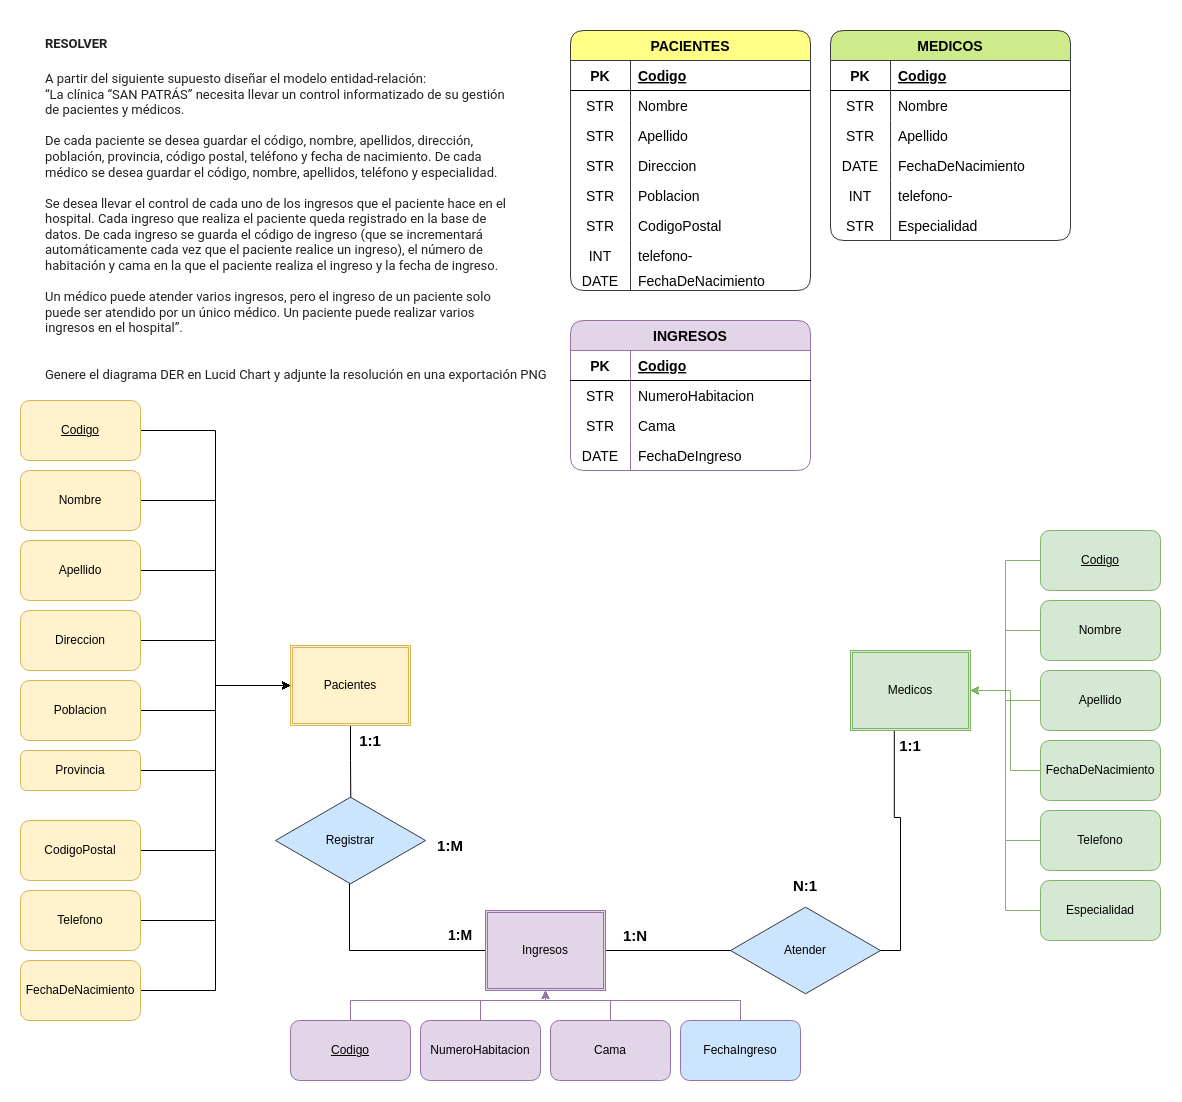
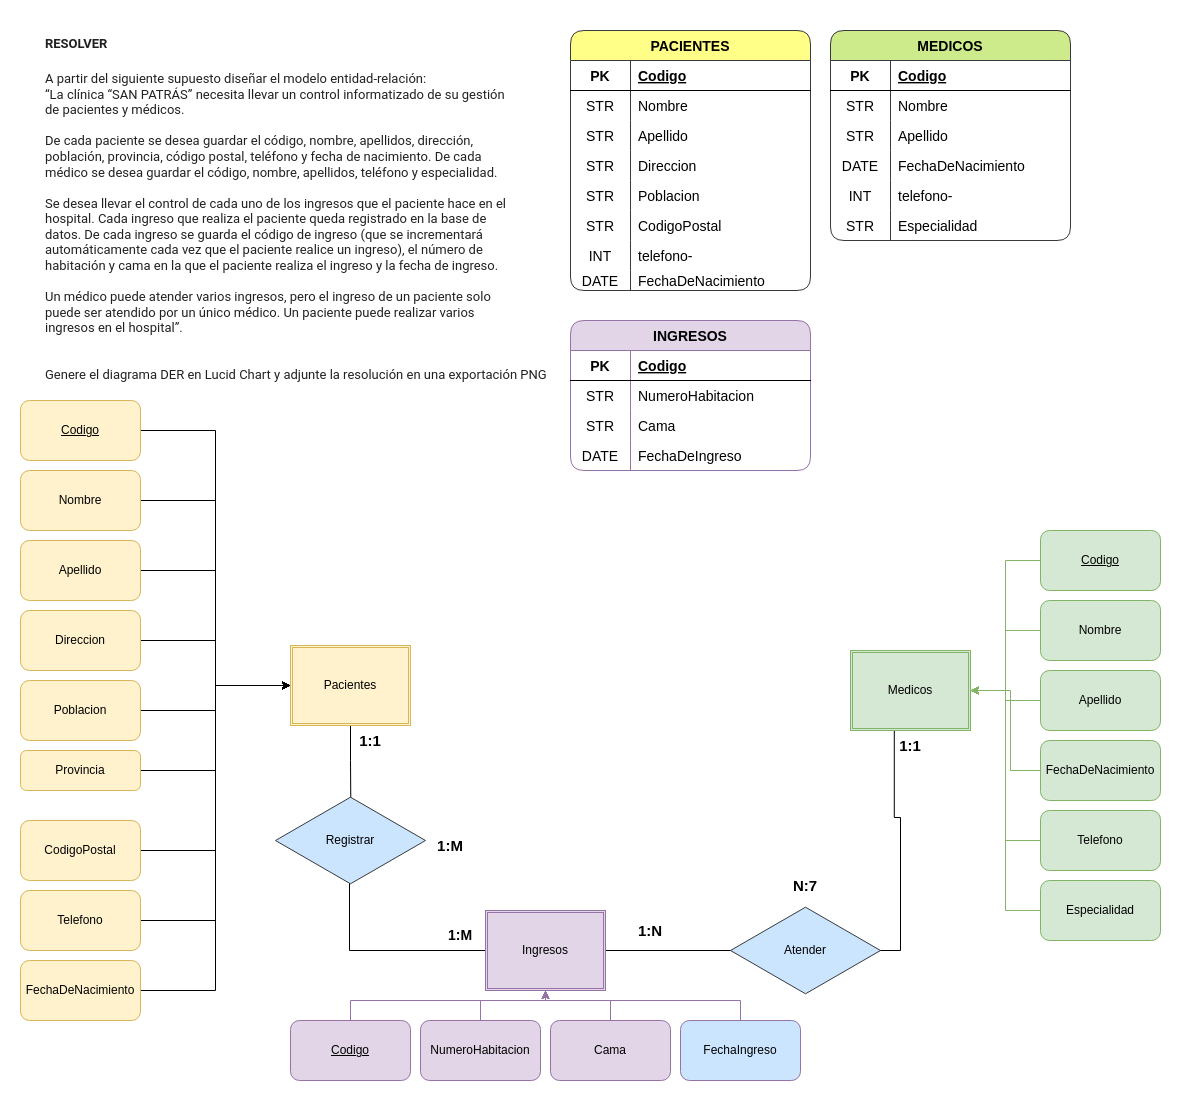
- <mxCell id="54" value="&lt;font style=&quot;font-size: 15px;&quot;&gt;&lt;b&gt;N:1&lt;/b&gt;&lt;/font&gt;" style="text;html=1;strokeColor=none;fillColor=none;align=center;verticalAlign=middle;whiteSpace=wrap;rounded=0;" parent="1" vertex="1"><mxGeometry x="775" y="870" width="60" height="30" as="geometry" /></mxCell>
+ <mxCell id="54" value="&lt;font style=&quot;font-size: 15px;&quot;&gt;&lt;b&gt;N:7&lt;/b&gt;&lt;/font&gt;" style="text;html=1;strokeColor=none;fillColor=none;align=center;verticalAlign=middle;whiteSpace=wrap;rounded=0;" parent="1" vertex="1"><mxGeometry x="775" y="870" width="60" height="30" as="geometry" /></mxCell>
- <mxCell id="52" value="&lt;b&gt;&lt;font style=&quot;font-size: 15px;&quot;&gt;1:N&lt;/font&gt;&lt;/b&gt;" style="text;html=1;strokeColor=none;fillColor=none;align=center;verticalAlign=middle;whiteSpace=wrap;rounded=0;" parent="1" vertex="1"><mxGeometry x="605" y="920" width="60" height="30" as="geometry" /></mxCell>
+ <mxCell id="52" value="&lt;b&gt;&lt;font style=&quot;font-size: 15px;&quot;&gt;1:N&lt;/font&gt;&lt;/b&gt;" style="text;html=1;strokeColor=none;fillColor=none;align=center;verticalAlign=middle;whiteSpace=wrap;rounded=0;" parent="1" vertex="1"><mxGeometry x="620" y="915" width="60" height="30" as="geometry" /></mxCell>
